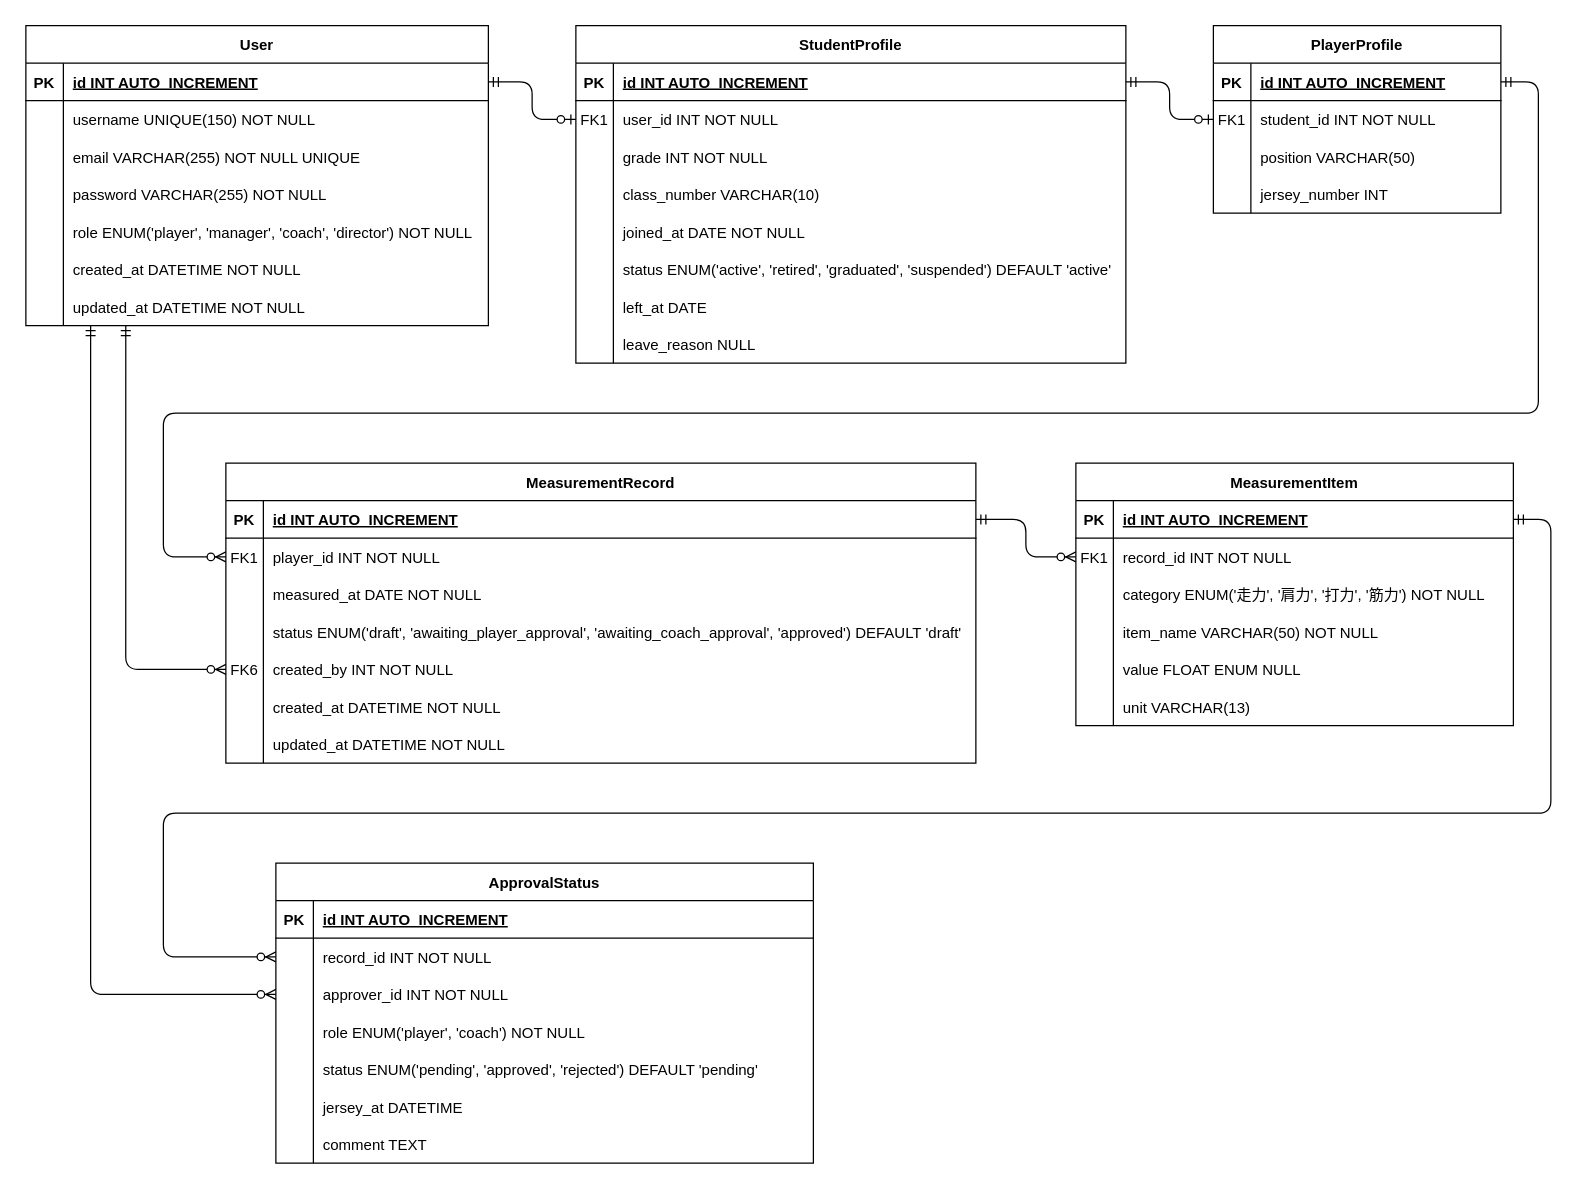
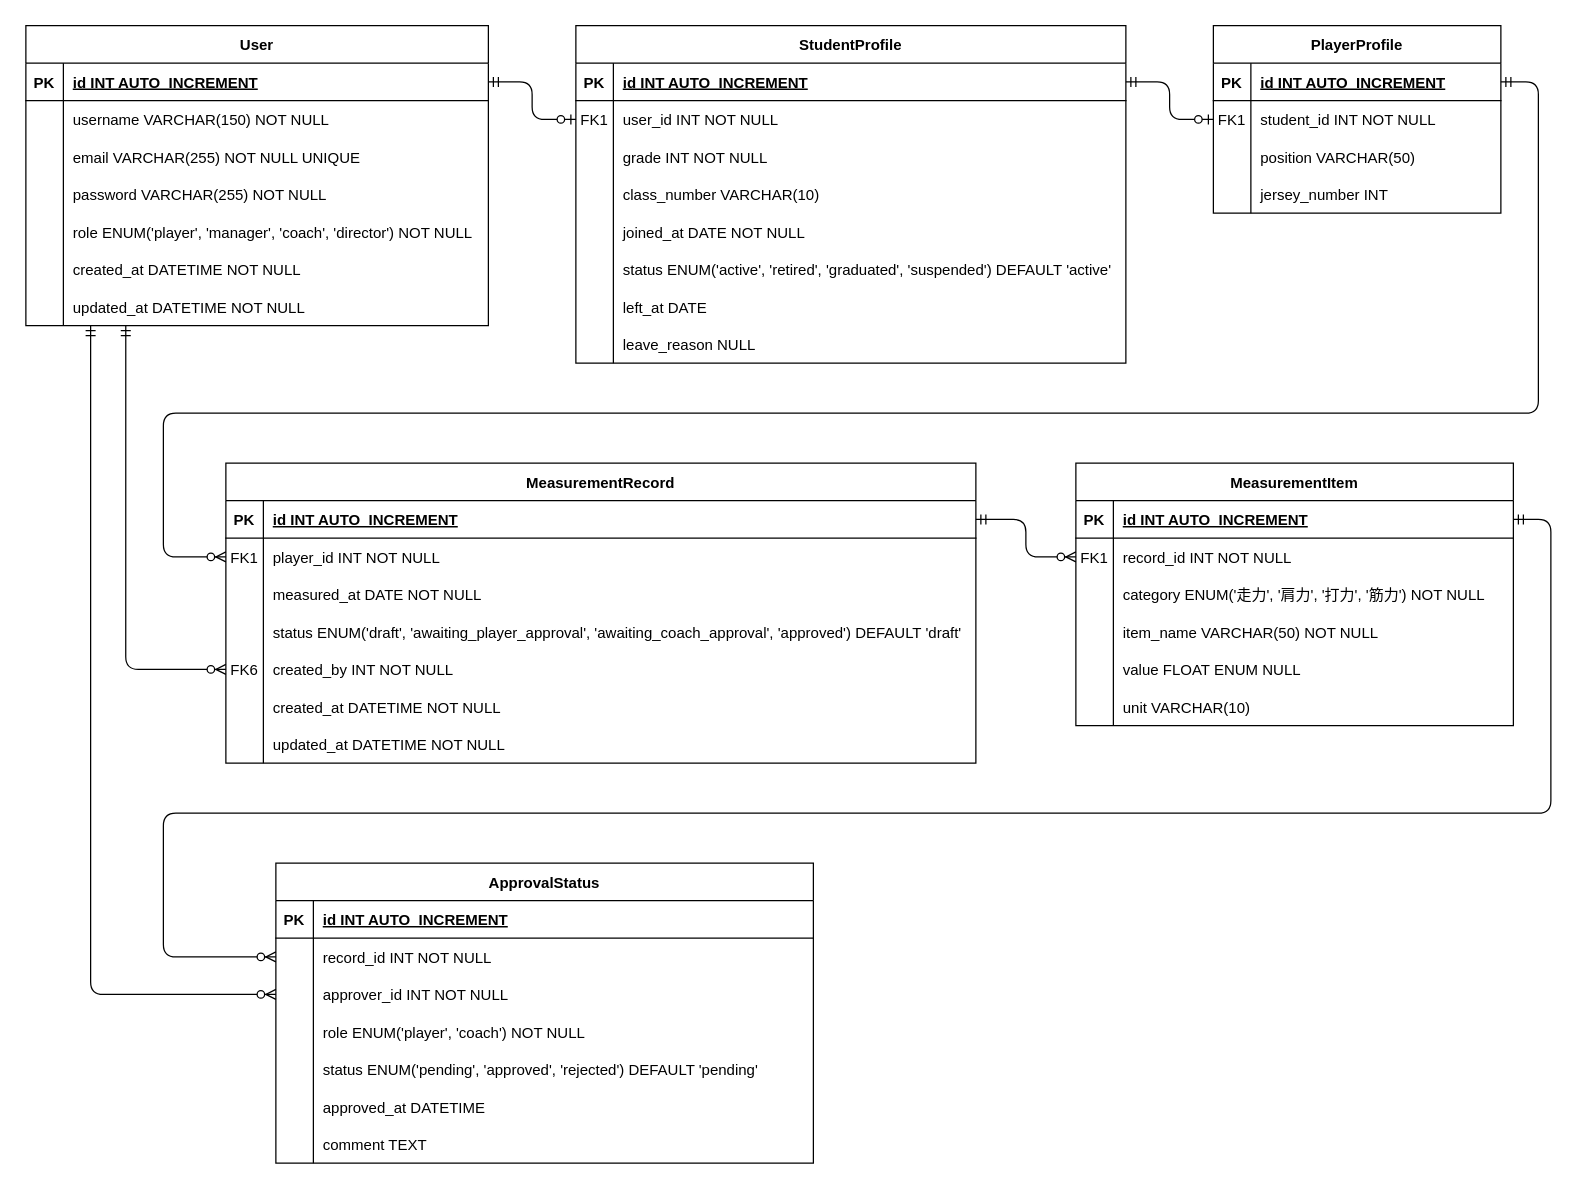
- <mxCell id="8" value="username UNIQUE(150) NOT NULL" style="shape=partialRectangle;overflow=hidden;connectable=0;fillColor=none;align=left;strokeColor=inherit;top=0;left=0;bottom=0;right=0;spacingLeft=6;" parent="6" vertex="1"><mxGeometry x="30" width="340" height="30" as="geometry"><mxRectangle width="340" height="30" as="alternateBounds" /></mxGeometry></mxCell>
+ <mxCell id="8" value="username VARCHAR(150) NOT NULL" style="shape=partialRectangle;overflow=hidden;connectable=0;fillColor=none;align=left;strokeColor=inherit;top=0;left=0;bottom=0;right=0;spacingLeft=6;" parent="6" vertex="1"><mxGeometry x="30" width="340" height="30" as="geometry"><mxRectangle width="340" height="30" as="alternateBounds" /></mxGeometry></mxCell>
- <mxCell id="102" value="unit VARCHAR(13)" style="shape=partialRectangle;overflow=hidden;connectable=0;fillColor=none;align=left;strokeColor=inherit;top=0;left=0;bottom=0;right=0;spacingLeft=6;" parent="100" vertex="1"><mxGeometry x="30" width="320" height="30" as="geometry"><mxRectangle width="320" height="30" as="alternateBounds" /></mxGeometry></mxCell>
+ <mxCell id="102" value="unit VARCHAR(10)" style="shape=partialRectangle;overflow=hidden;connectable=0;fillColor=none;align=left;strokeColor=inherit;top=0;left=0;bottom=0;right=0;spacingLeft=6;" parent="100" vertex="1"><mxGeometry x="30" width="320" height="30" as="geometry"><mxRectangle width="320" height="30" as="alternateBounds" /></mxGeometry></mxCell>
- <mxCell id="121" value="jersey_at DATETIME" style="shape=partialRectangle;overflow=hidden;connectable=0;fillColor=none;align=left;strokeColor=inherit;top=0;left=0;bottom=0;right=0;spacingLeft=6;" parent="119" vertex="1"><mxGeometry x="30" width="400" height="30" as="geometry"><mxRectangle width="400" height="30" as="alternateBounds" /></mxGeometry></mxCell>
+ <mxCell id="121" value="approved_at DATETIME" style="shape=partialRectangle;overflow=hidden;connectable=0;fillColor=none;align=left;strokeColor=inherit;top=0;left=0;bottom=0;right=0;spacingLeft=6;" parent="119" vertex="1"><mxGeometry x="30" width="400" height="30" as="geometry"><mxRectangle width="400" height="30" as="alternateBounds" /></mxGeometry></mxCell>
